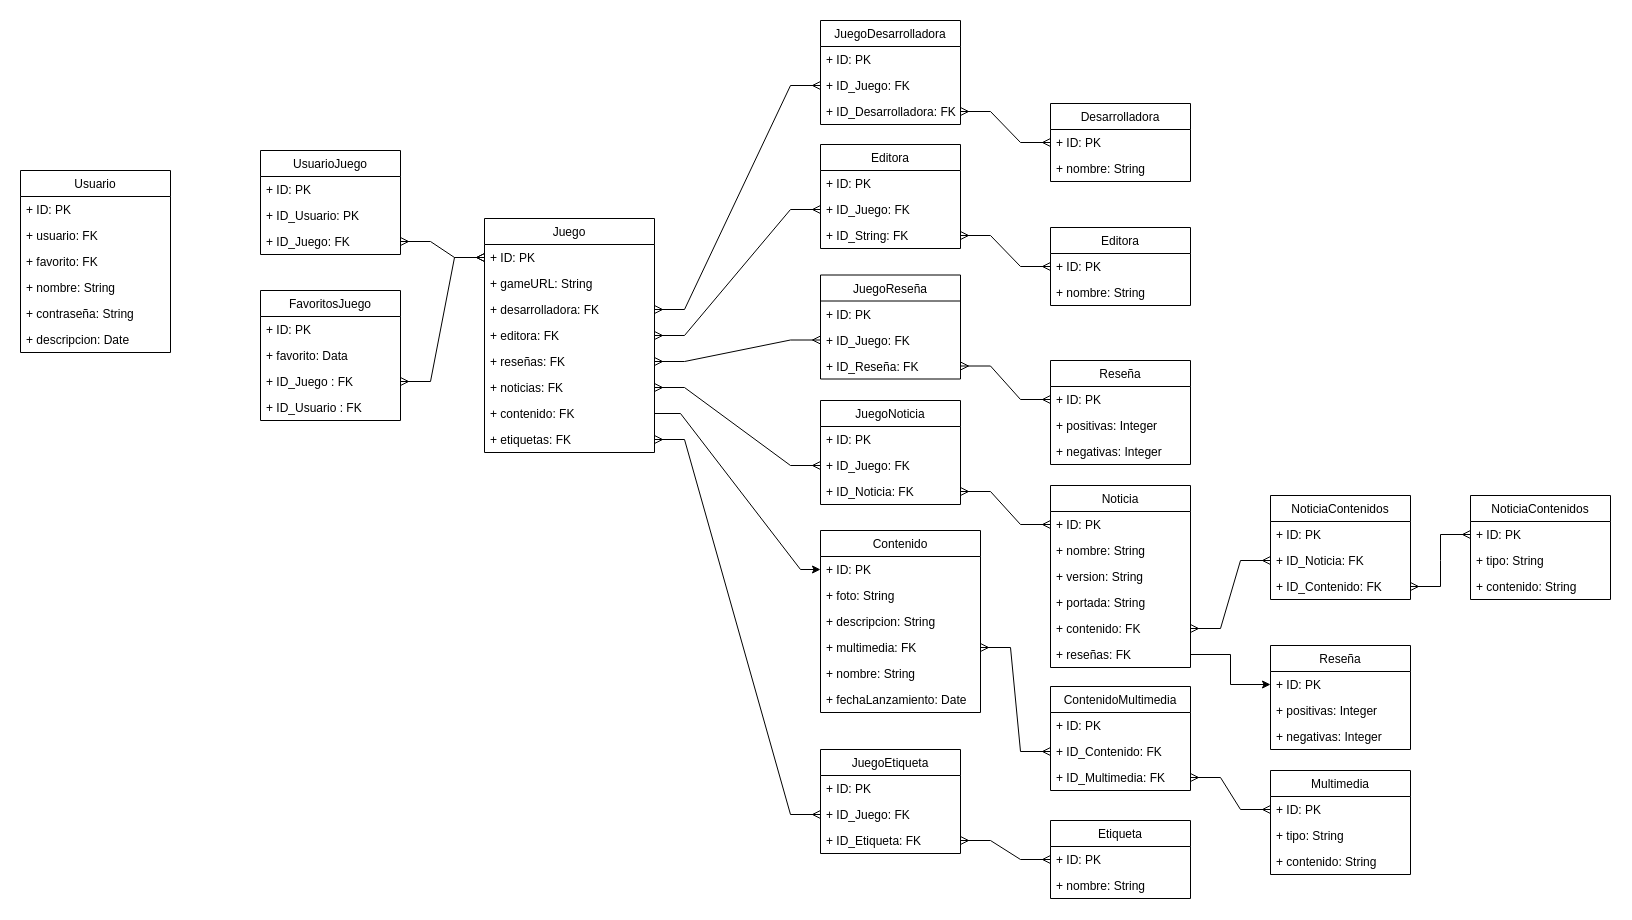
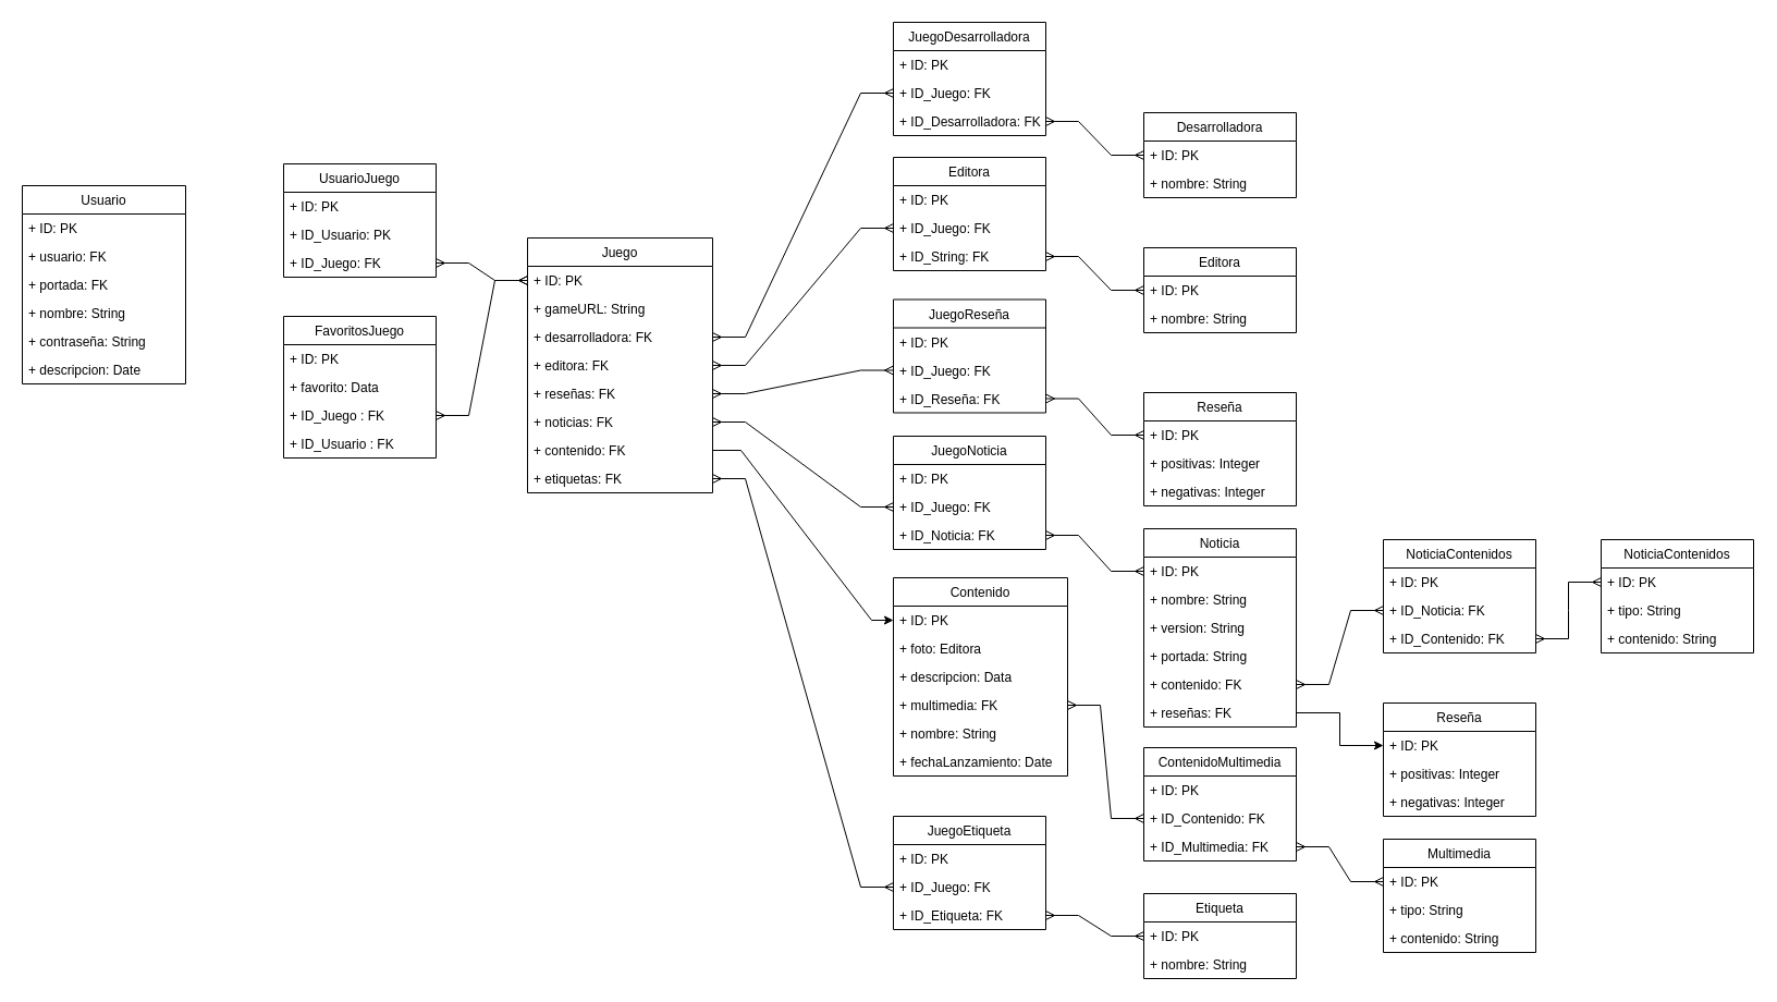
- <mxCell id="5" value="+ favorito: FK" style="text;strokeColor=none;fillColor=none;align=left;verticalAlign=top;spacingLeft=4;spacingRight=4;overflow=hidden;rotatable=0;points=[[0,0.5],[1,0.5]];portConstraint=eastwest;" vertex="1" parent="2"><mxGeometry y="78" width="150" height="26" as="geometry" /></mxCell>
+ <mxCell id="5" value="+ portada: FK" style="text;strokeColor=none;fillColor=none;align=left;verticalAlign=top;spacingLeft=4;spacingRight=4;overflow=hidden;rotatable=0;points=[[0,0.5],[1,0.5]];portConstraint=eastwest;" vertex="1" parent="2"><mxGeometry y="78" width="150" height="26" as="geometry" /></mxCell>
- <mxCell id="81" value="+ foto: String" style="text;strokeColor=none;fillColor=none;align=left;verticalAlign=top;spacingLeft=4;spacingRight=4;overflow=hidden;rotatable=0;points=[[0,0.5],[1,0.5]];portConstraint=eastwest;" vertex="1" parent="79"><mxGeometry y="52" width="160" height="26" as="geometry" /></mxCell>
+ <mxCell id="81" value="+ foto: Editora" style="text;strokeColor=none;fillColor=none;align=left;verticalAlign=top;spacingLeft=4;spacingRight=4;overflow=hidden;rotatable=0;points=[[0,0.5],[1,0.5]];portConstraint=eastwest;" vertex="1" parent="79"><mxGeometry y="52" width="160" height="26" as="geometry" /></mxCell>
- <mxCell id="82" value="+ descripcion: String" style="text;strokeColor=none;fillColor=none;align=left;verticalAlign=top;spacingLeft=4;spacingRight=4;overflow=hidden;rotatable=0;points=[[0,0.5],[1,0.5]];portConstraint=eastwest;" vertex="1" parent="79"><mxGeometry y="78" width="160" height="26" as="geometry" /></mxCell>
+ <mxCell id="82" value="+ descripcion: Data" style="text;strokeColor=none;fillColor=none;align=left;verticalAlign=top;spacingLeft=4;spacingRight=4;overflow=hidden;rotatable=0;points=[[0,0.5],[1,0.5]];portConstraint=eastwest;" vertex="1" parent="79"><mxGeometry y="78" width="160" height="26" as="geometry" /></mxCell>
